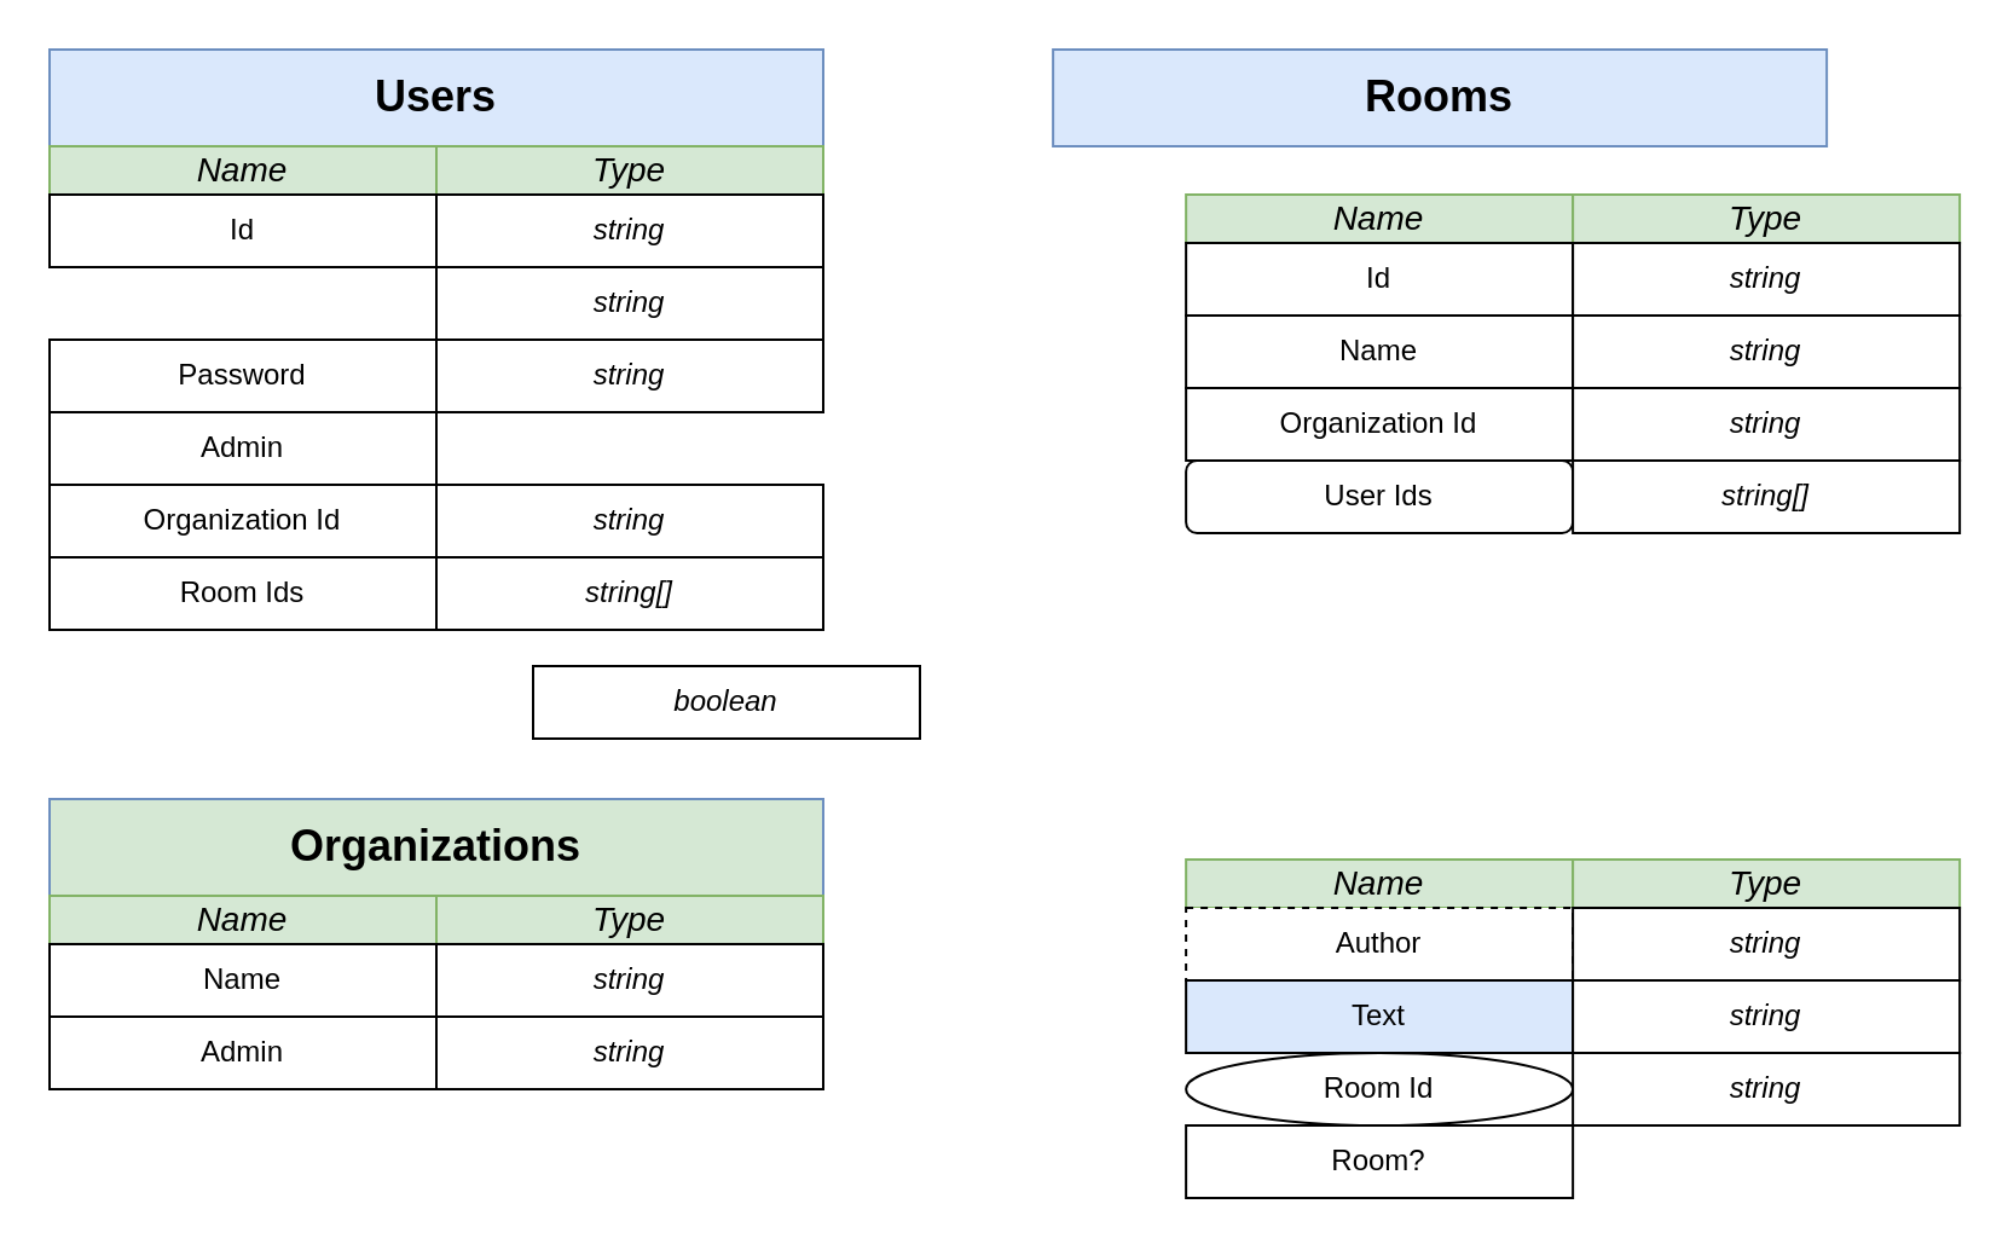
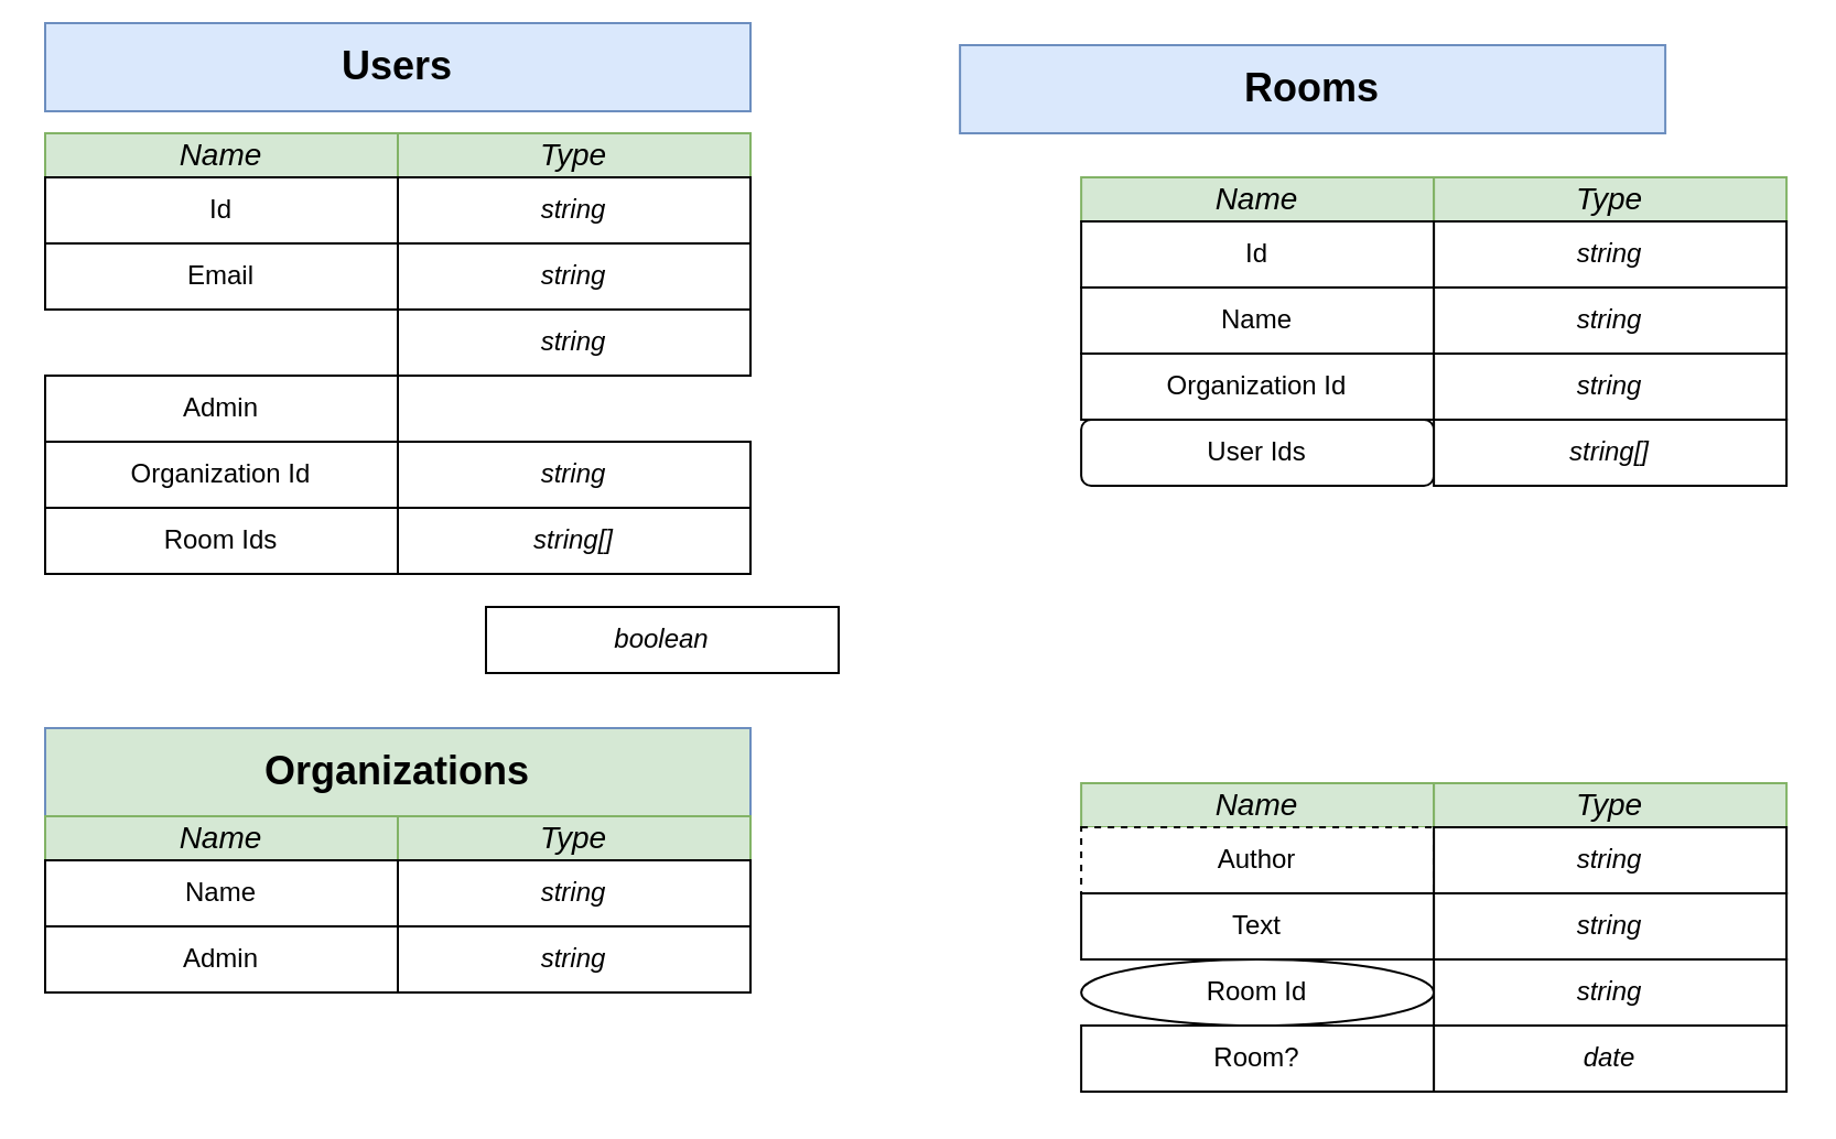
- <mxCell id="2" value="&lt;font style=&quot;font-size: 18px;&quot;&gt;&lt;b&gt;Users&lt;/b&gt;&lt;/font&gt;" style="rounded=0;whiteSpace=wrap;html=1;fillColor=#dae8fc;strokeColor=#6c8ebf;" vertex="1" parent="1"><mxGeometry x="20" y="20" width="320" height="40" as="geometry" /></mxCell>
+ <mxCell id="2" value="&lt;font style=&quot;font-size: 18px;&quot;&gt;&lt;b&gt;Users&lt;/b&gt;&lt;/font&gt;" style="rounded=0;whiteSpace=wrap;html=1;fillColor=#dae8fc;strokeColor=#6c8ebf;" vertex="1" parent="1"><mxGeometry x="20" y="10" width="320" height="40" as="geometry" /></mxCell>
+ <mxCell id="6" value="Email" style="rounded=0;whiteSpace=wrap;html=1;" vertex="1" parent="1"><mxGeometry x="20" y="110" width="160" height="30" as="geometry" /></mxCell>
- <mxCell id="39" value="Password" style="rounded=0;whiteSpace=wrap;html=1;" vertex="1" parent="1"><mxGeometry x="20" y="140" width="160" height="30" as="geometry" /></mxCell>
- <mxCell id="26" value="Text" style="rounded=0;whiteSpace=wrap;html=1;fillColor=#dae8fc;" vertex="1" parent="1"><mxGeometry x="490.06" y="405" width="160" height="30" as="geometry" /></mxCell>
+ <mxCell id="26" value="Text" style="rounded=0;whiteSpace=wrap;html=1;" vertex="1" parent="1"><mxGeometry x="490.06" y="405" width="160" height="30" as="geometry" /></mxCell>
+ <mxCell id="36" value="&lt;i style=&quot;border-color: var(--border-color); color: rgb(0, 0, 0); font-family: Helvetica; font-size: 12px; font-variant-ligatures: normal; font-variant-caps: normal; font-weight: 400; letter-spacing: normal; orphans: 2; text-align: center; text-indent: 0px; text-transform: none; widows: 2; word-spacing: 0px; -webkit-text-stroke-width: 0px; text-decoration-thickness: initial; text-decoration-style: initial; text-decoration-color: initial;&quot;&gt;date&lt;/i&gt;" style="rounded=0;whiteSpace=wrap;html=1;" vertex="1" parent="1"><mxGeometry x="650.06" y="465" width="160" height="30" as="geometry" /></mxCell>
